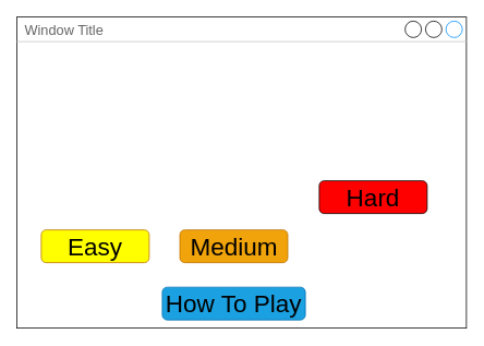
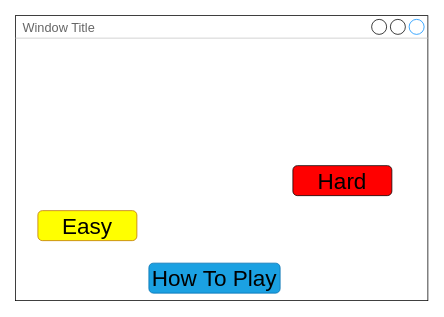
- <mxCell id="4" value="Medium" style="rounded=1;whiteSpace=wrap;html=1;fontSize=30;fontColor=#000000;fillColor=#f0a30a;strokeColor=#BD7000;" vertex="1" parent="1"><mxGeometry x="219.5" y="280" width="132" height="40" as="geometry" /></mxCell>
